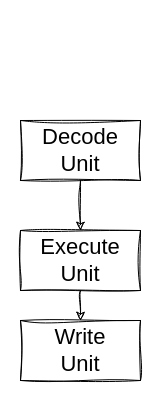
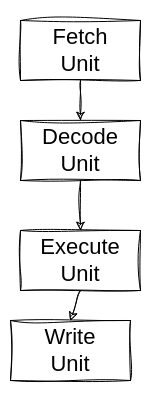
+ <mxCell id="2" value="Fetch&lt;br&gt;Unit" style="rounded=0;whiteSpace=wrap;html=1;sketch=1;curveFitting=1;jiggle=2;fontSize=22;" vertex="1" parent="1"><mxGeometry x="20" y="20" width="120" height="60" as="geometry" /></mxCell>
+ <mxCell id="4" value="" style="endArrow=classic;html=1;rounded=0;exitX=0.5;exitY=1;exitDx=0;exitDy=0;sketch=1;curveFitting=1;jiggle=2;" edge="1" parent="1" source="2" target="3"><mxGeometry width="50" height="50" relative="1" as="geometry"><mxPoint x="180" y="310" as="sourcePoint" /><mxPoint x="230" y="260" as="targetPoint" /></mxGeometry></mxCell>
- <mxCell id="6" value="Write&lt;br&gt;Unit" style="rounded=0;whiteSpace=wrap;html=1;sketch=1;curveFitting=1;jiggle=2;fontSize=22;" vertex="1" parent="1"><mxGeometry x="20" y="320" width="120" height="60" as="geometry" /></mxCell>
+ <mxCell id="6" value="Write&lt;br&gt;Unit" style="rounded=0;whiteSpace=wrap;html=1;sketch=1;curveFitting=1;jiggle=2;fontSize=22;" vertex="1" parent="1"><mxGeometry x="10" y="320" width="120" height="60" as="geometry" /></mxCell>
